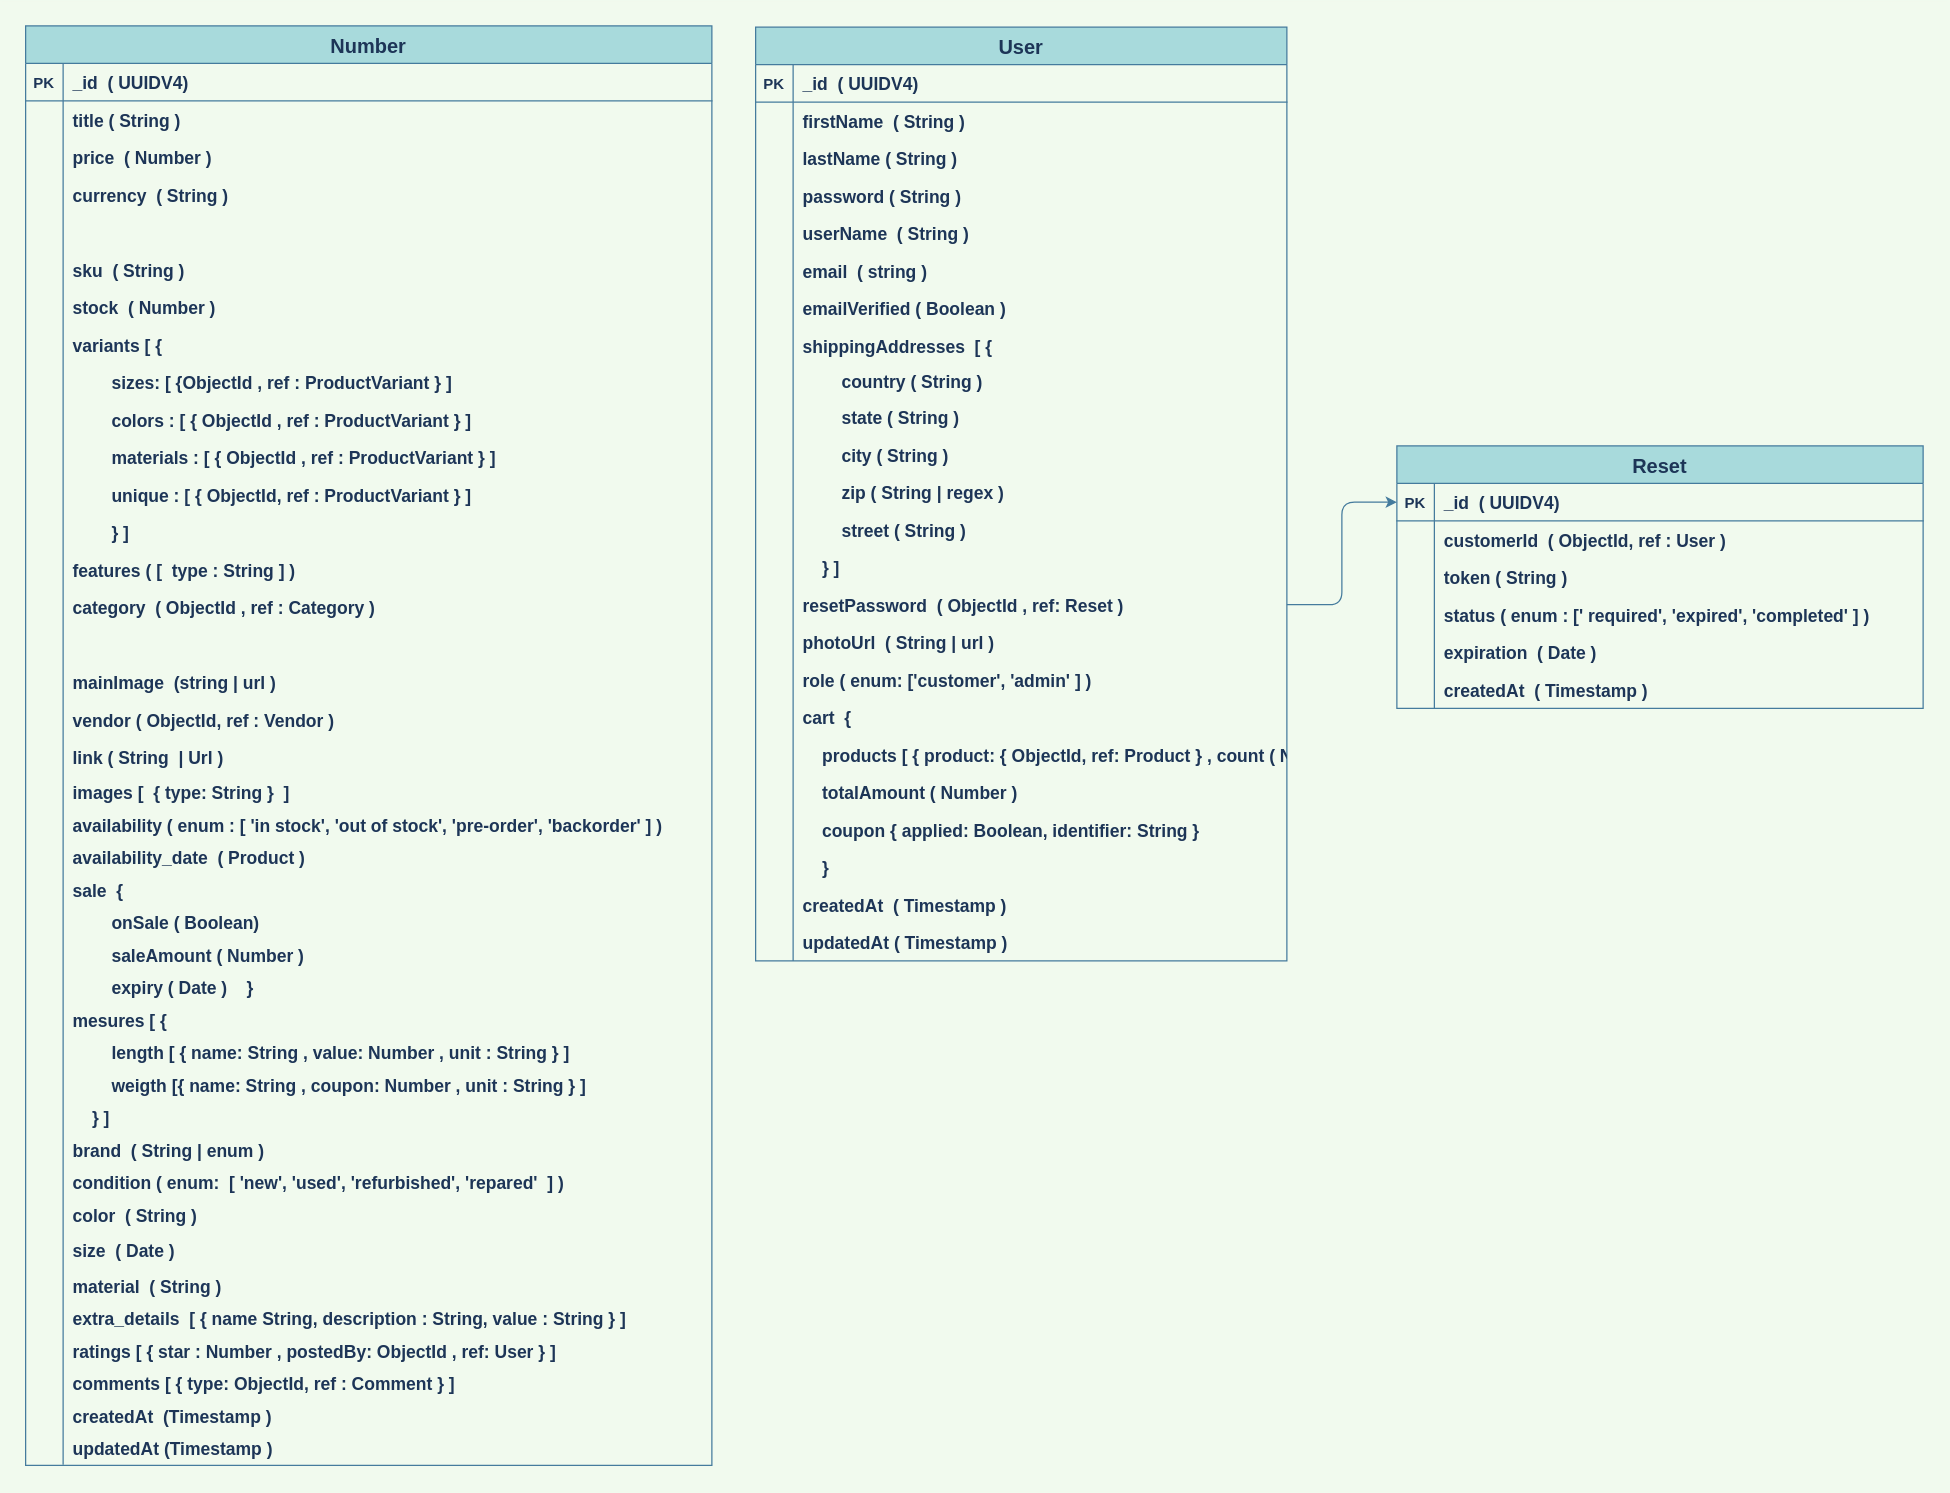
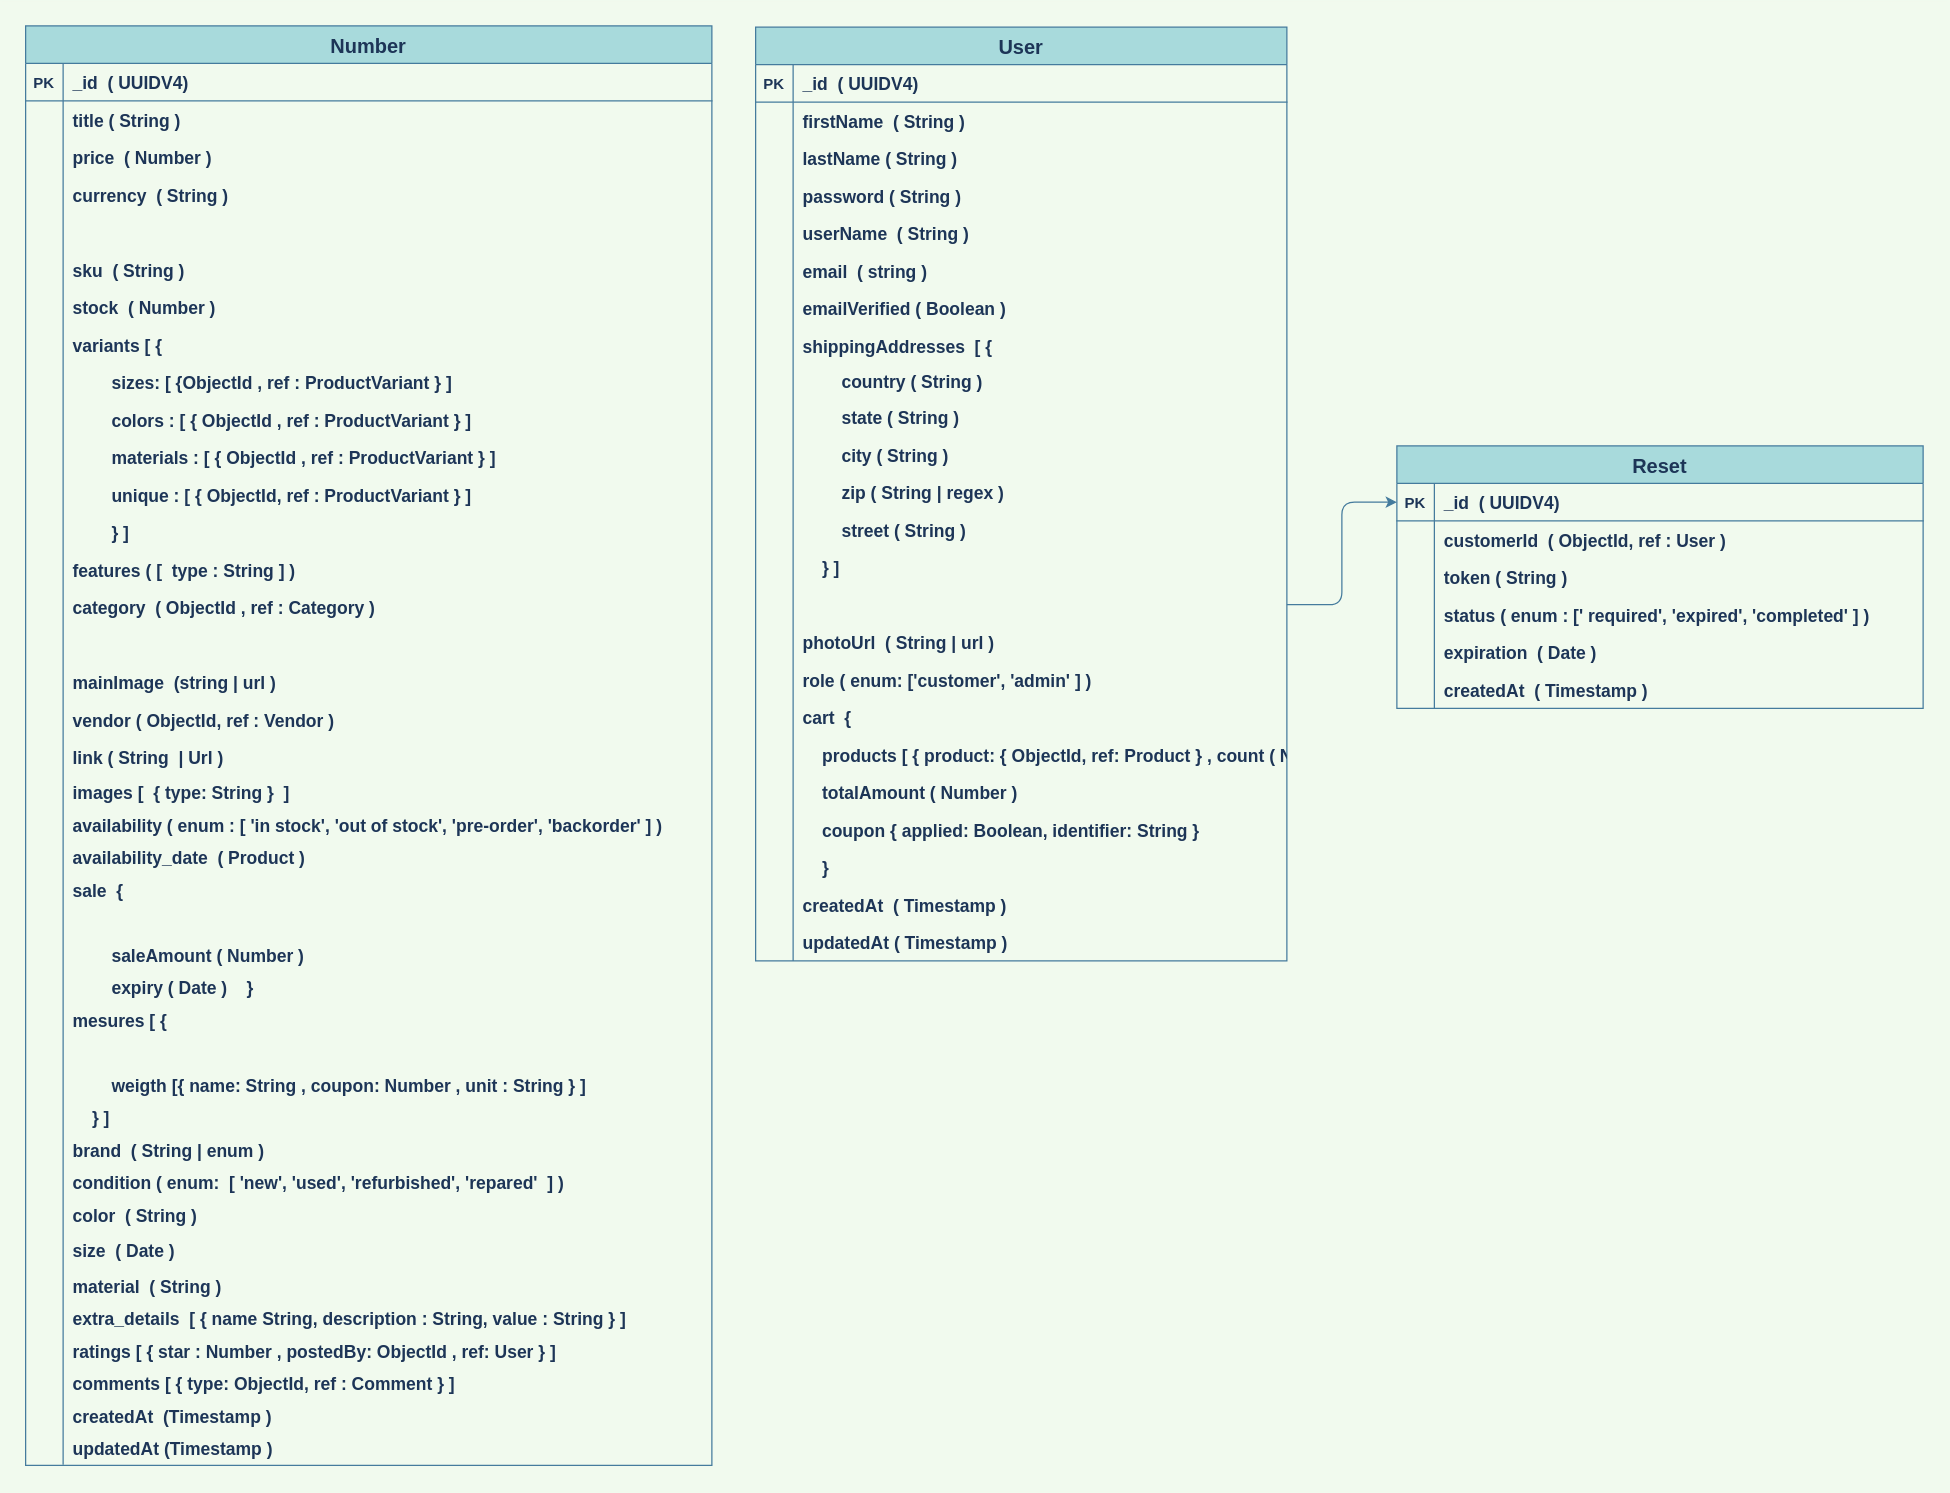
- <mxCell id="47" value="resetPassword  ( ObjectId , ref: Reset )" style="shape=partialRectangle;overflow=hidden;connectable=0;fillColor=none;top=0;left=0;bottom=0;right=0;align=left;spacingLeft=6;strokeColor=#457B9D;fontColor=#1D3557;fontSize=14;fontStyle=1;" vertex="1" parent="45"><mxGeometry x="30" width="395" height="30" as="geometry" /></mxCell>
- <mxCell id="145" value="        onSale ( Boolean)" style="shape=partialRectangle;overflow=hidden;connectable=0;fillColor=none;top=0;left=0;bottom=0;right=0;align=left;spacingLeft=6;strokeColor=#457B9D;fontColor=#1D3557;fontSize=14;fontStyle=1;" vertex="1" parent="143"><mxGeometry x="30" width="519" height="26" as="geometry" /></mxCell>
- <mxCell id="157" value="        length [ { name: String , value: Number , unit : String } ]" style="shape=partialRectangle;overflow=hidden;connectable=0;fillColor=none;top=0;left=0;bottom=0;right=0;align=left;spacingLeft=6;strokeColor=#457B9D;fontColor=#1D3557;fontSize=14;fontStyle=1;" vertex="1" parent="155"><mxGeometry x="30" width="519" height="26" as="geometry" /></mxCell>
